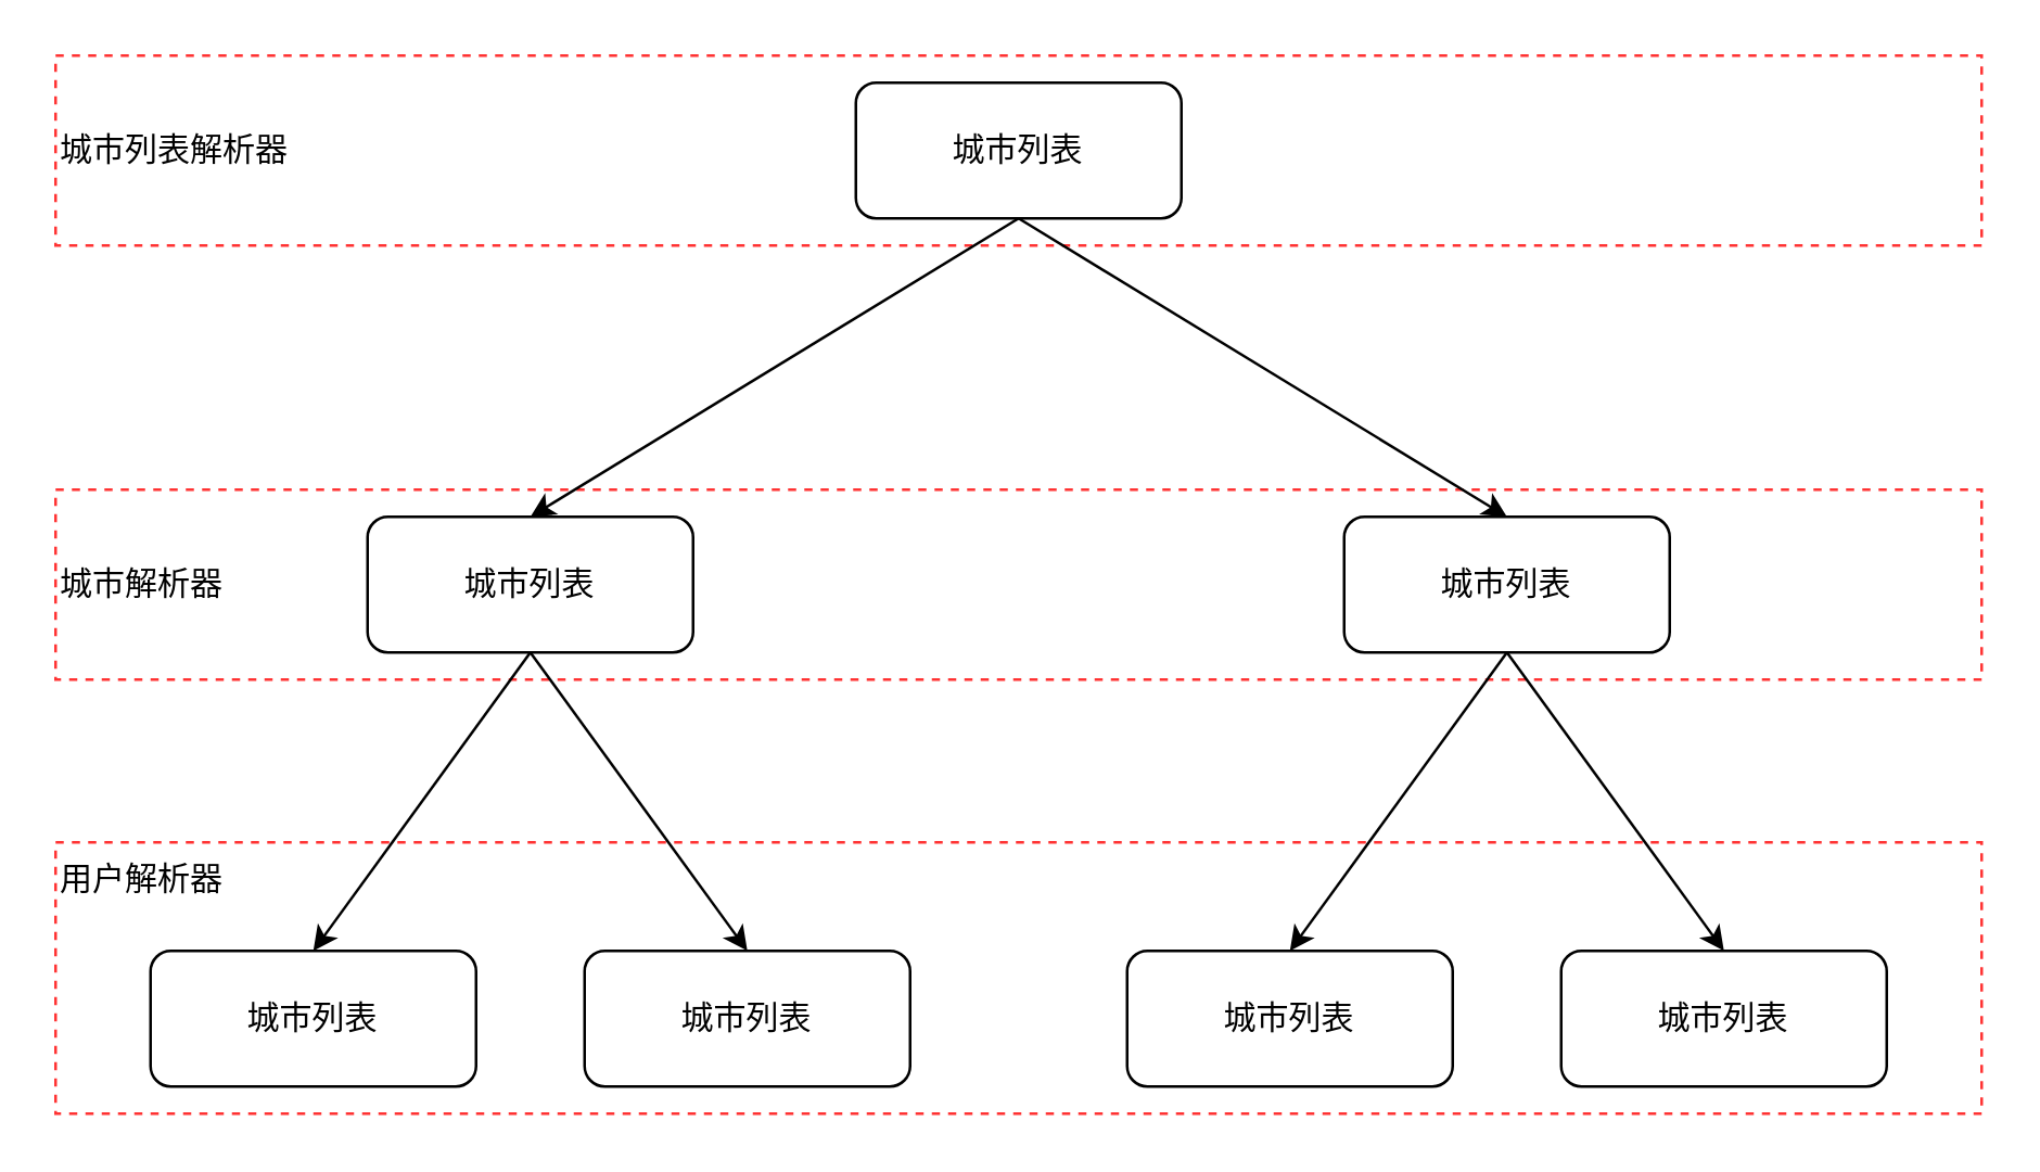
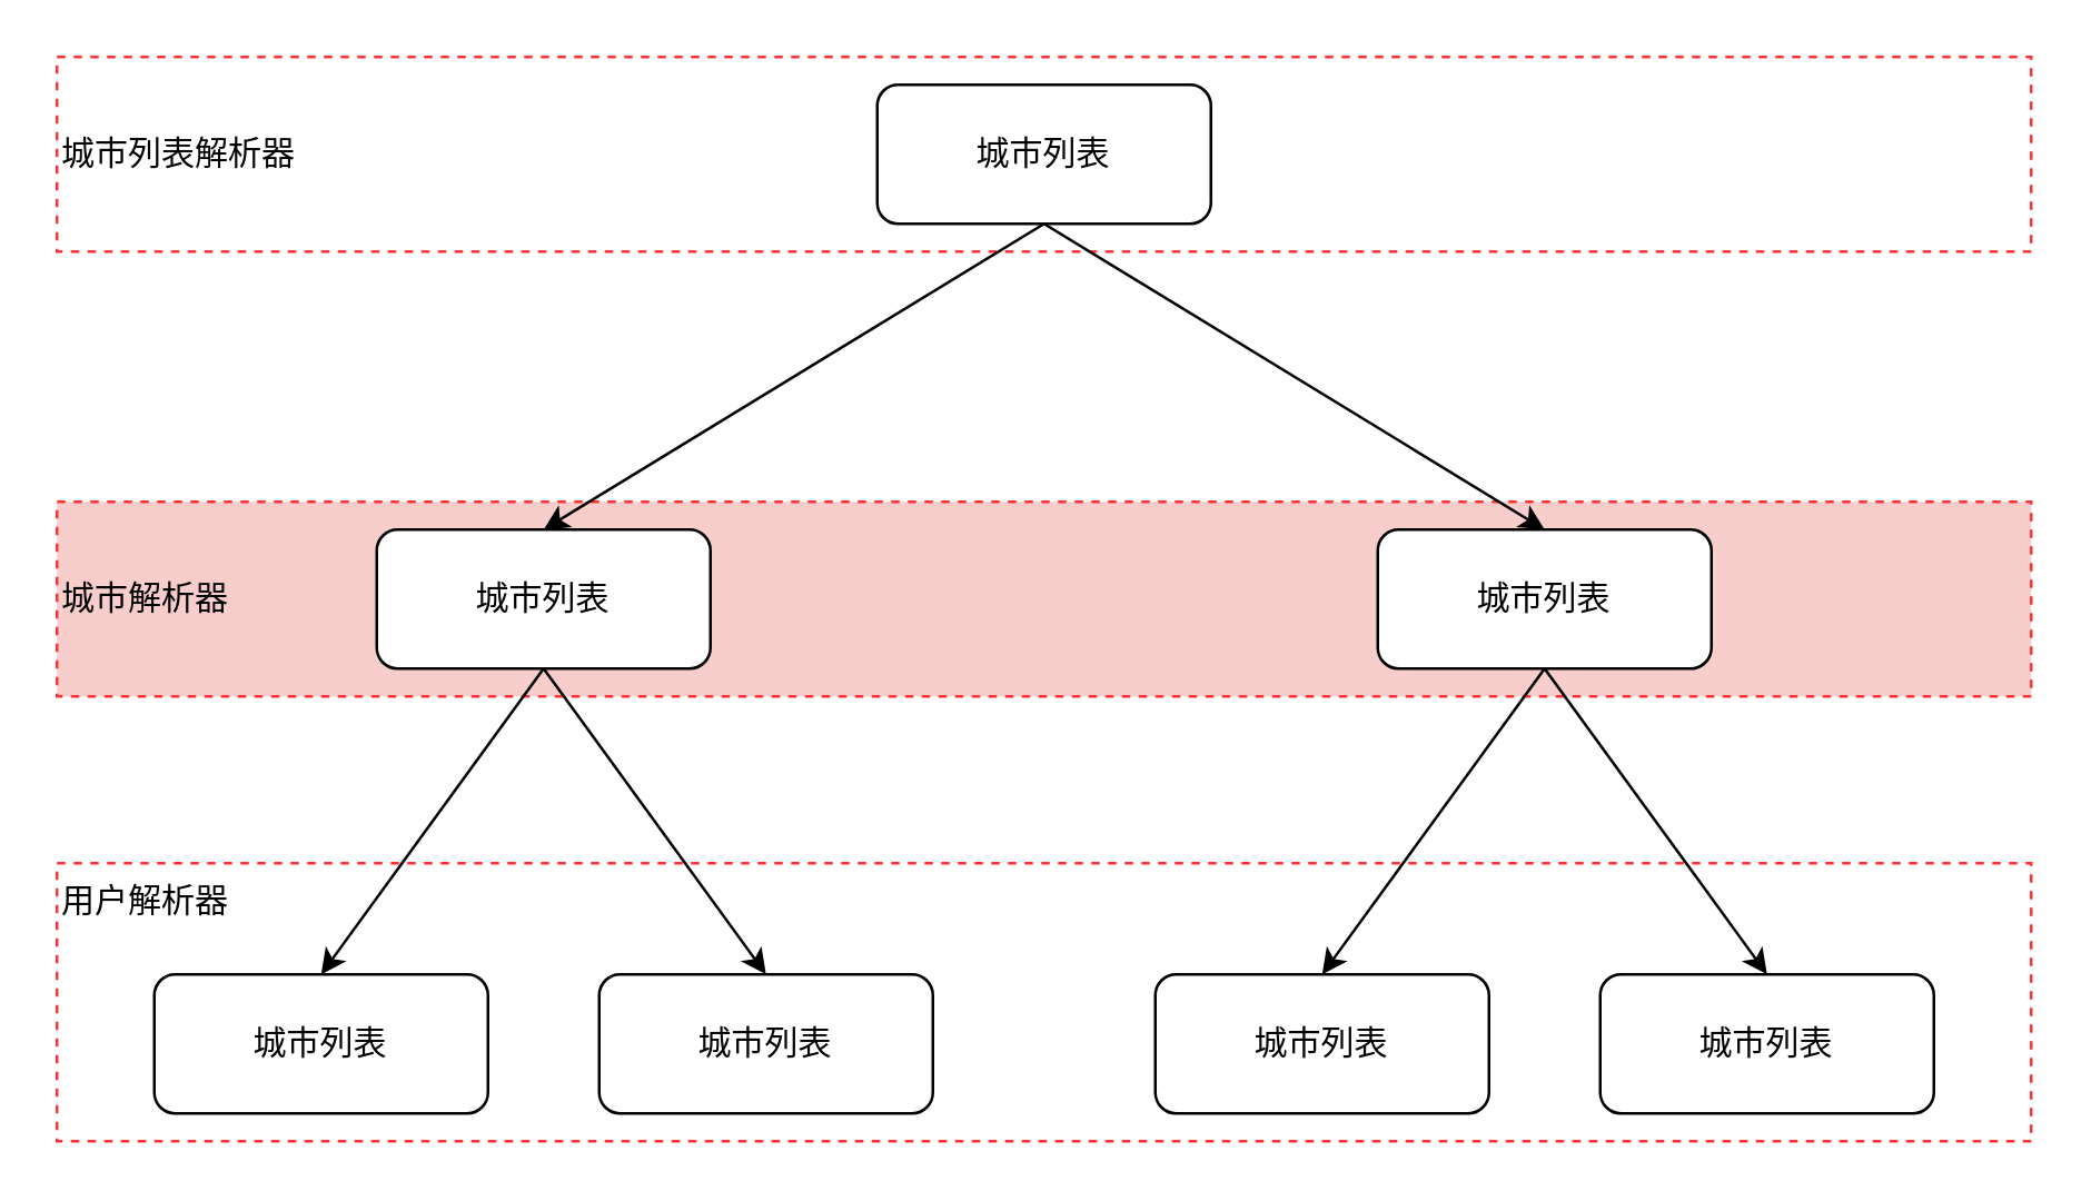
- <mxCell id="3" value="城市解析器" style="rounded=0;whiteSpace=wrap;html=1;dashed=1;strokeColor=#FF3333;labelPosition=center;verticalLabelPosition=middle;align=left;verticalAlign=middle;" vertex="1" parent="1"><mxGeometry x="20" y="180" width="710" height="70" as="geometry" /></mxCell>
+ <mxCell id="3" value="城市解析器" style="rounded=0;whiteSpace=wrap;html=1;dashed=1;strokeColor=#FF3333;labelPosition=center;verticalLabelPosition=middle;align=left;verticalAlign=middle;fillColor=#f8cecc;" vertex="1" parent="1"><mxGeometry x="20" y="180" width="710" height="70" as="geometry" /></mxCell>
